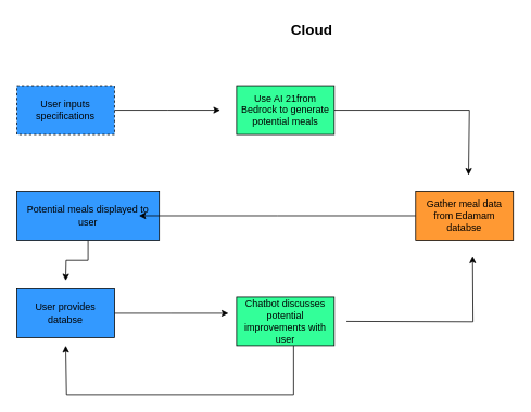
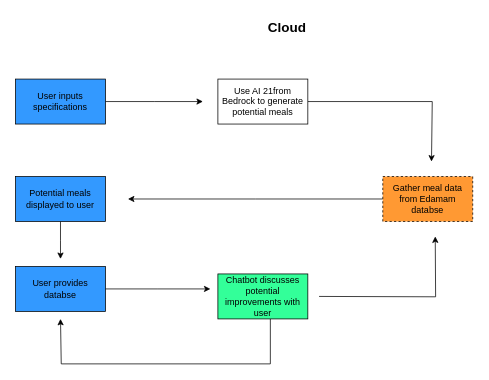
- <mxCell id="3" value="User inputs specifications" style="rounded=0;whiteSpace=wrap;html=1;fillColor=#3399FF;dashed=1;" vertex="1" parent="1"><mxGeometry x="20" y="105" width="120" height="60" as="geometry" /></mxCell>
+ <mxCell id="3" value="User inputs specifications" style="rounded=0;whiteSpace=wrap;html=1;fillColor=#3399FF;" vertex="1" parent="1"><mxGeometry x="20" y="105" width="120" height="60" as="geometry" /></mxCell>
- <mxCell id="5" value="Use AI 21from Bedrock to generate potential meals" style="rounded=0;whiteSpace=wrap;html=1;fillColor=#33FF99;" vertex="1" parent="1"><mxGeometry x="290" y="105" width="120" height="60" as="geometry" /></mxCell>
+ <mxCell id="5" value="Use AI 21from Bedrock to generate potential meals" style="rounded=0;whiteSpace=wrap;html=1;fillColor=#ffffff;" vertex="1" parent="1"><mxGeometry x="290" y="105" width="120" height="60" as="geometry" /></mxCell>
- <mxCell id="7" value="Potential meals displayed to user" style="rounded=0;whiteSpace=wrap;html=1;fillColor=#3399FF;" vertex="1" parent="1"><mxGeometry x="20" y="235" width="175" height="60" as="geometry" /></mxCell>
+ <mxCell id="7" value="Potential meals displayed to user" style="rounded=0;whiteSpace=wrap;html=1;fillColor=#3399FF;" vertex="1" parent="1"><mxGeometry x="20" y="235" width="120" height="60" as="geometry" /></mxCell>
- <mxCell id="9" value="Gather meal data from Edamam databse" style="rounded=0;whiteSpace=wrap;html=1;fillColor=#FF9933;" vertex="1" parent="1"><mxGeometry x="510" y="235" width="120" height="60" as="geometry" /></mxCell>
+ <mxCell id="9" value="Gather meal data from Edamam databse" style="rounded=0;whiteSpace=wrap;html=1;fillColor=#FF9933;dashed=1;" vertex="1" parent="1"><mxGeometry x="510" y="235" width="120" height="60" as="geometry" /></mxCell>
